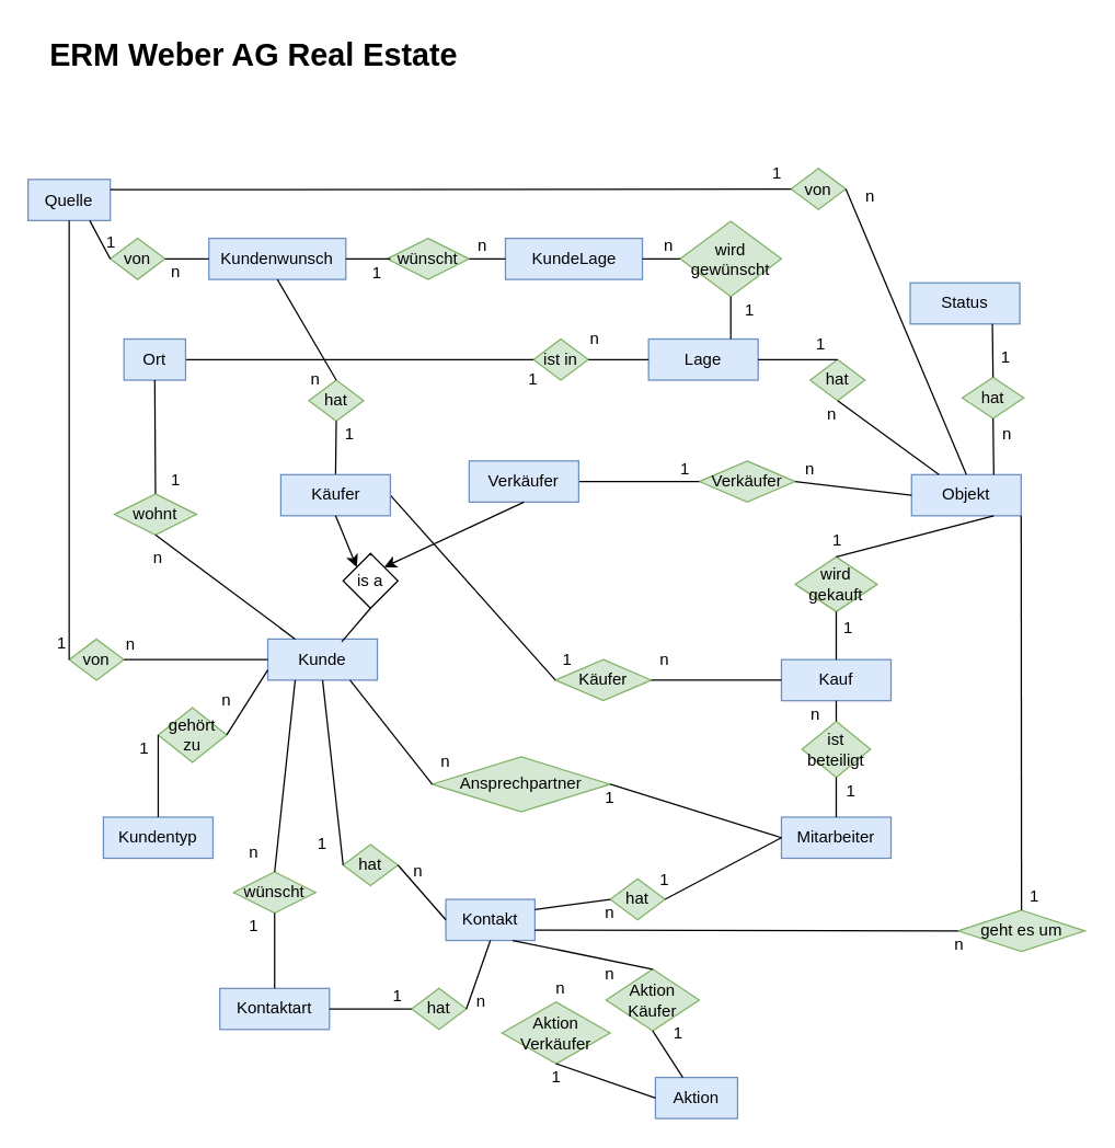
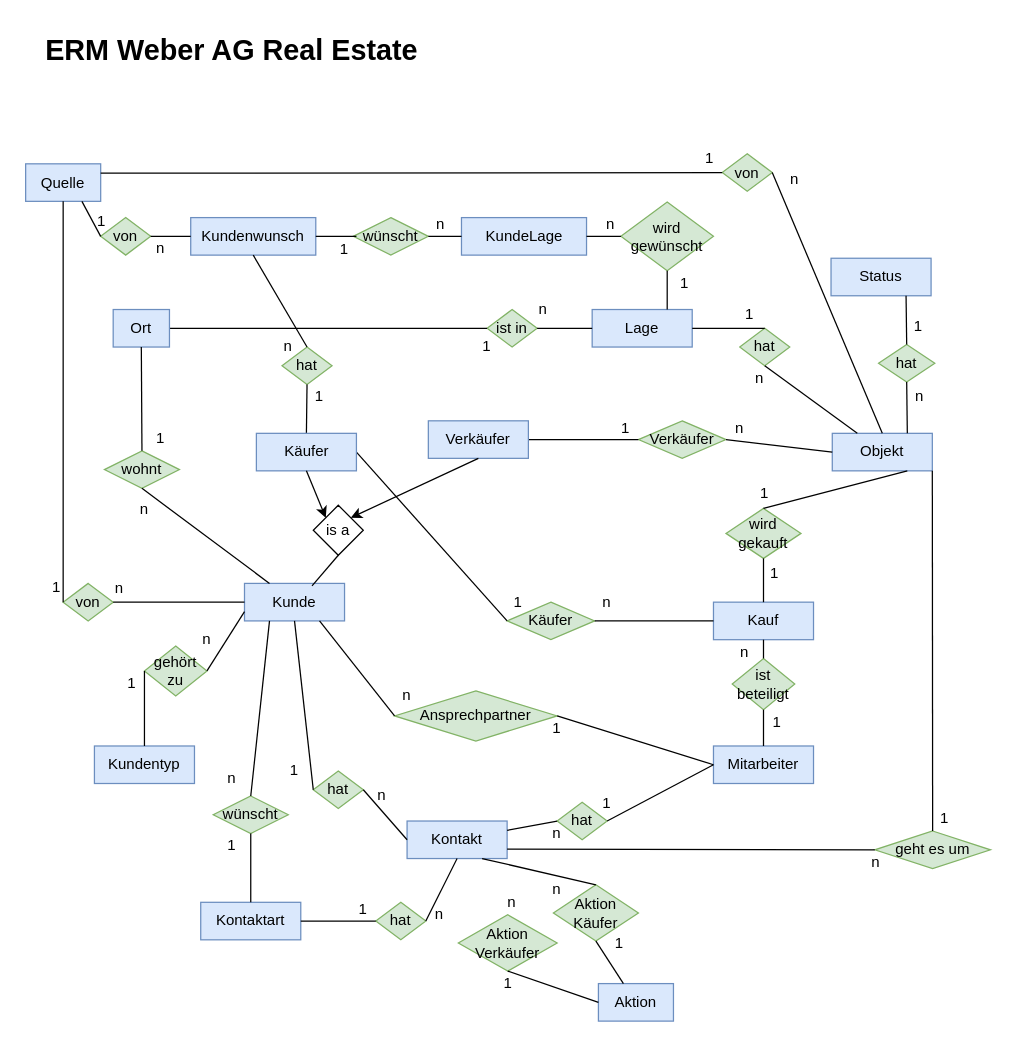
- <mxCell id="8" value="Kontakt" style="rounded=0;whiteSpace=wrap;html=1;fillColor=#dae8fc;strokeColor=#6c8ebf;" vertex="1" parent="1"><mxGeometry x="325" y="656" width="65" height="30" as="geometry" /></mxCell>
+ <mxCell id="8" value="Kontakt" style="rounded=0;whiteSpace=wrap;html=1;fillColor=#dae8fc;strokeColor=#6c8ebf;" vertex="1" parent="1"><mxGeometry x="325" y="656" width="80" height="30" as="geometry" /></mxCell>
